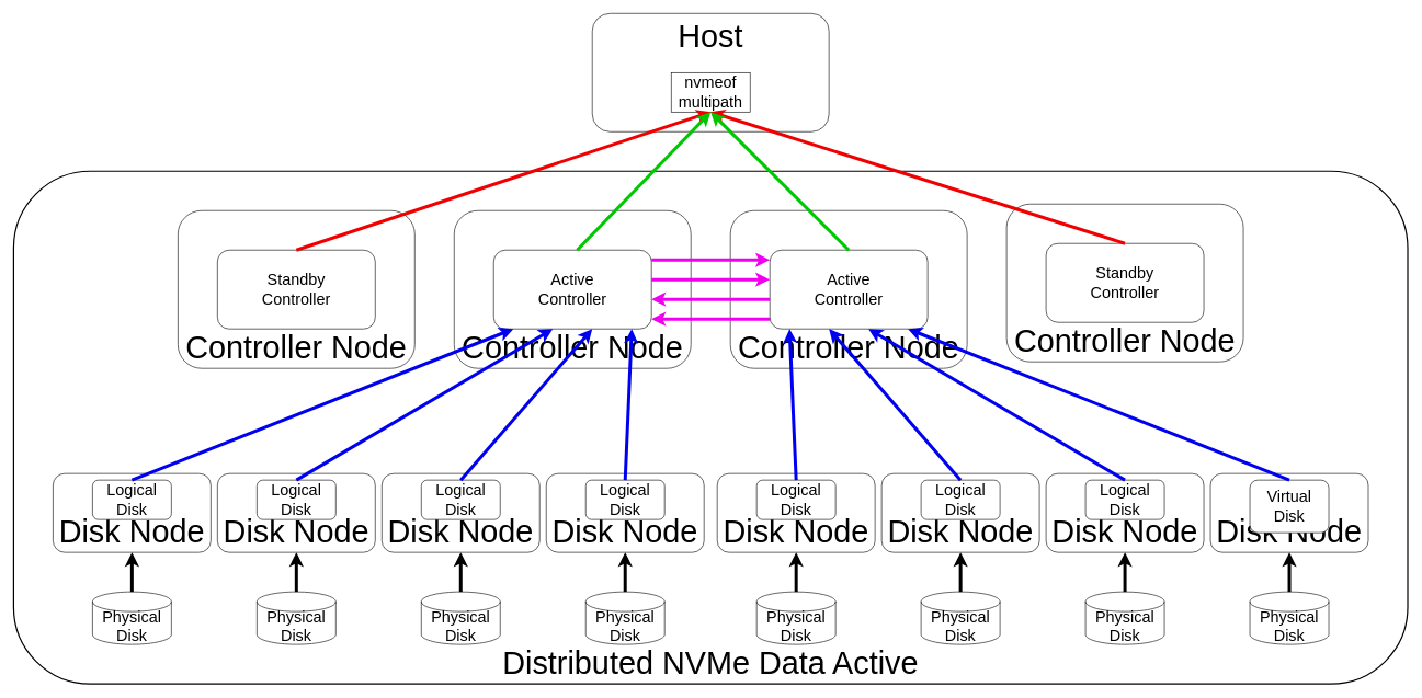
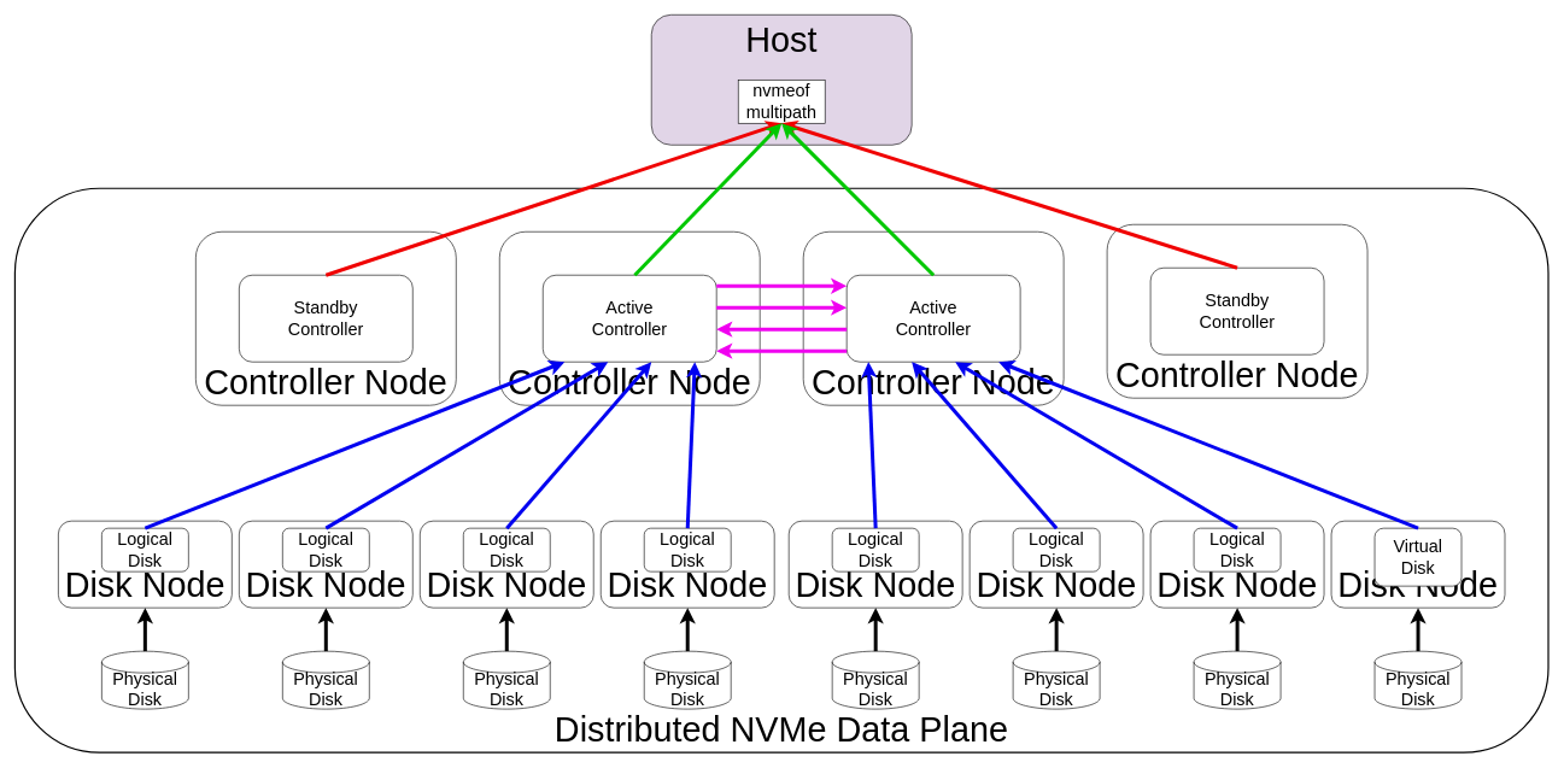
- <mxCell id="62" value="&lt;font style=&quot;font-size: 48px;&quot;&gt;Host&lt;/font&gt;" style="rounded=1;whiteSpace=wrap;html=1;verticalAlign=top;" parent="61" vertex="1"><mxGeometry width="360" height="180" as="geometry" /></mxCell>
+ <mxCell id="62" value="&lt;font style=&quot;font-size: 48px;&quot;&gt;Host&lt;/font&gt;" style="rounded=1;whiteSpace=wrap;html=1;verticalAlign=top;fillColor=#e1d5e7;" parent="61" vertex="1"><mxGeometry width="360" height="180" as="geometry" /></mxCell>
- <mxCell id="2" value="&lt;font style=&quot;font-size: 48px;&quot;&gt;Distributed NVMe Data Active&lt;/font&gt;" style="rounded=1;whiteSpace=wrap;html=1;strokeWidth=2;verticalAlign=bottom;" parent="1" vertex="1"><mxGeometry x="20" y="260" width="2120" height="780" as="geometry" /></mxCell>
+ <mxCell id="2" value="&lt;font style=&quot;font-size: 48px;&quot;&gt;Distributed NVMe Data Plane&lt;/font&gt;" style="rounded=1;whiteSpace=wrap;html=1;strokeWidth=2;verticalAlign=bottom;" parent="1" vertex="1"><mxGeometry x="20" y="260" width="2120" height="780" as="geometry" /></mxCell>
